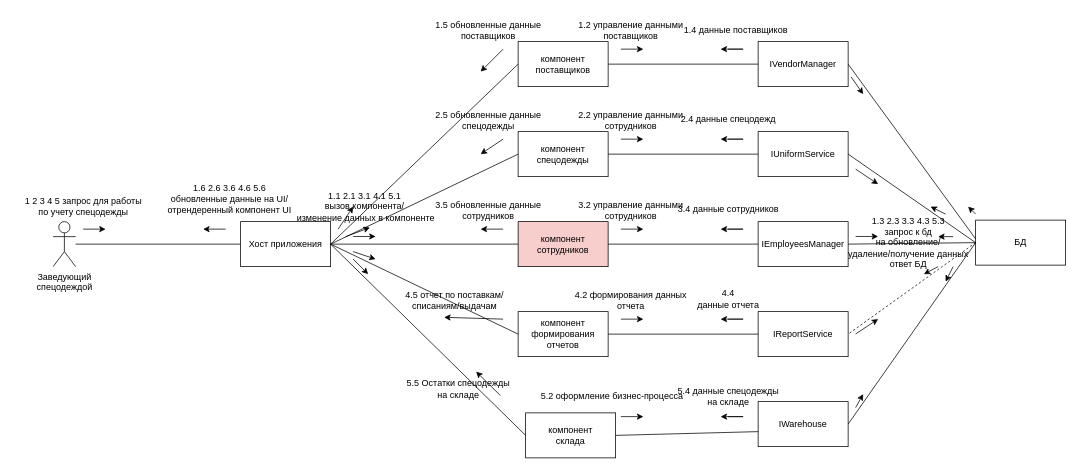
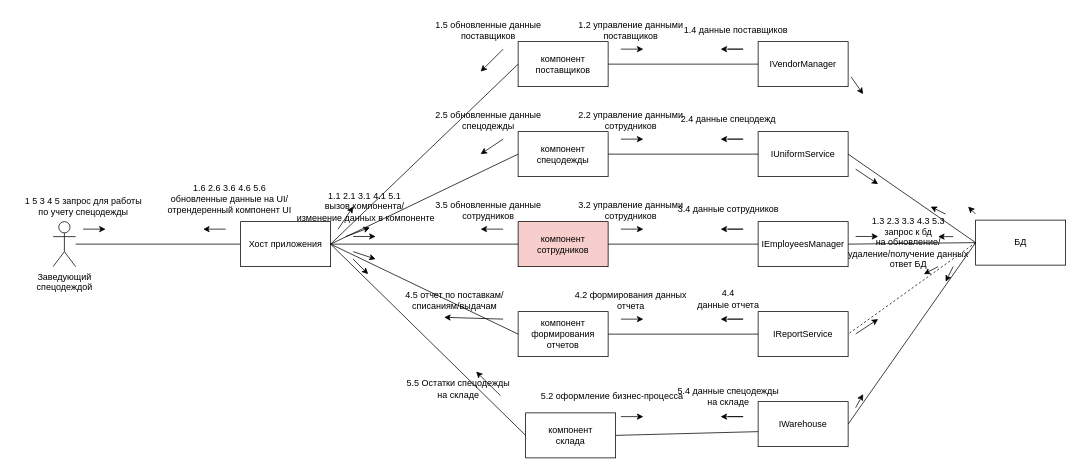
- <mxCell id="26" value="" style="endArrow=none;html=1;rounded=0;entryX=1;entryY=0.5;entryDx=0;entryDy=0;exitX=0;exitY=0.417;exitDx=0;exitDy=0;exitPerimeter=0;" parent="1" source="25" target="8" edge="1"><mxGeometry width="50" height="50" relative="1" as="geometry"><mxPoint x="1300" y="274.58" as="sourcePoint" /><mxPoint x="1100" y="274.58" as="targetPoint" /></mxGeometry></mxCell>
- <mxCell id="10" value="1 2 3 4 5 запрос для работы&lt;br&gt;по учету спецодежды" style="text;html=1;align=center;verticalAlign=middle;resizable=0;points=[];autosize=1;strokeColor=none;fillColor=none;" parent="1" vertex="1"><mxGeometry x="20" y="255" width="180" height="40" as="geometry" /></mxCell>
+ <mxCell id="10" value="1 5 3 4 5 запрос для работы&lt;br&gt;по учету спецодежды" style="text;html=1;align=center;verticalAlign=middle;resizable=0;points=[];autosize=1;strokeColor=none;fillColor=none;" parent="1" vertex="1"><mxGeometry x="20" y="255" width="180" height="40" as="geometry" /></mxCell>
